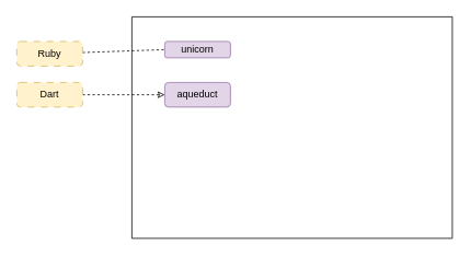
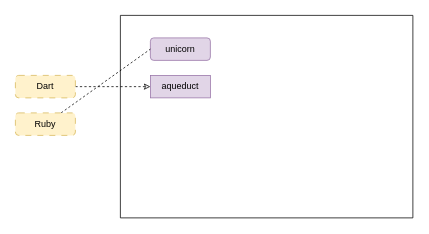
- <mxCell id="3" value="unicorn" style="rounded=1;whiteSpace=wrap;html=1;fillColor=#e1d5e7;strokeColor=#9673a6;" vertex="1" parent="2"><mxGeometry x="40" y="30" width="80" height="20" as="geometry" /></mxCell>
+ <mxCell id="3" value="unicorn" style="rounded=1;whiteSpace=wrap;html=1;fillColor=#e1d5e7;strokeColor=#9673a6;" vertex="1" parent="2"><mxGeometry x="40" y="30" width="80" height="30" as="geometry" /></mxCell>
- <mxCell id="6" value="Ruby" style="rounded=1;whiteSpace=wrap;html=1;fillColor=#fff2cc;strokeColor=#d6b656;dashed=1;dashPattern=8 8;" vertex="1" parent="1"><mxGeometry x="20" y="50" width="80" height="30" as="geometry" /></mxCell>
+ <mxCell id="6" value="Ruby" style="rounded=1;whiteSpace=wrap;html=1;fillColor=#fff2cc;strokeColor=#d6b656;dashed=1;dashPattern=8 8;" vertex="1" parent="1"><mxGeometry x="20" y="150" width="80" height="30" as="geometry" /></mxCell>
- <mxCell id="4" value="aqueduct" style="rounded=1;whiteSpace=wrap;html=1;fillColor=#e1d5e7;strokeColor=#9673a6;" vertex="1" parent="2"><mxGeometry x="40" y="80" width="80" height="30" as="geometry" /></mxCell>
+ <mxCell id="4" value="aqueduct" style="whiteSpace=wrap;html=1;fillColor=#e1d5e7;strokeColor=#9673a6;rounded=0;" vertex="1" parent="2"><mxGeometry x="40" y="80" width="80" height="30" as="geometry" /></mxCell>
